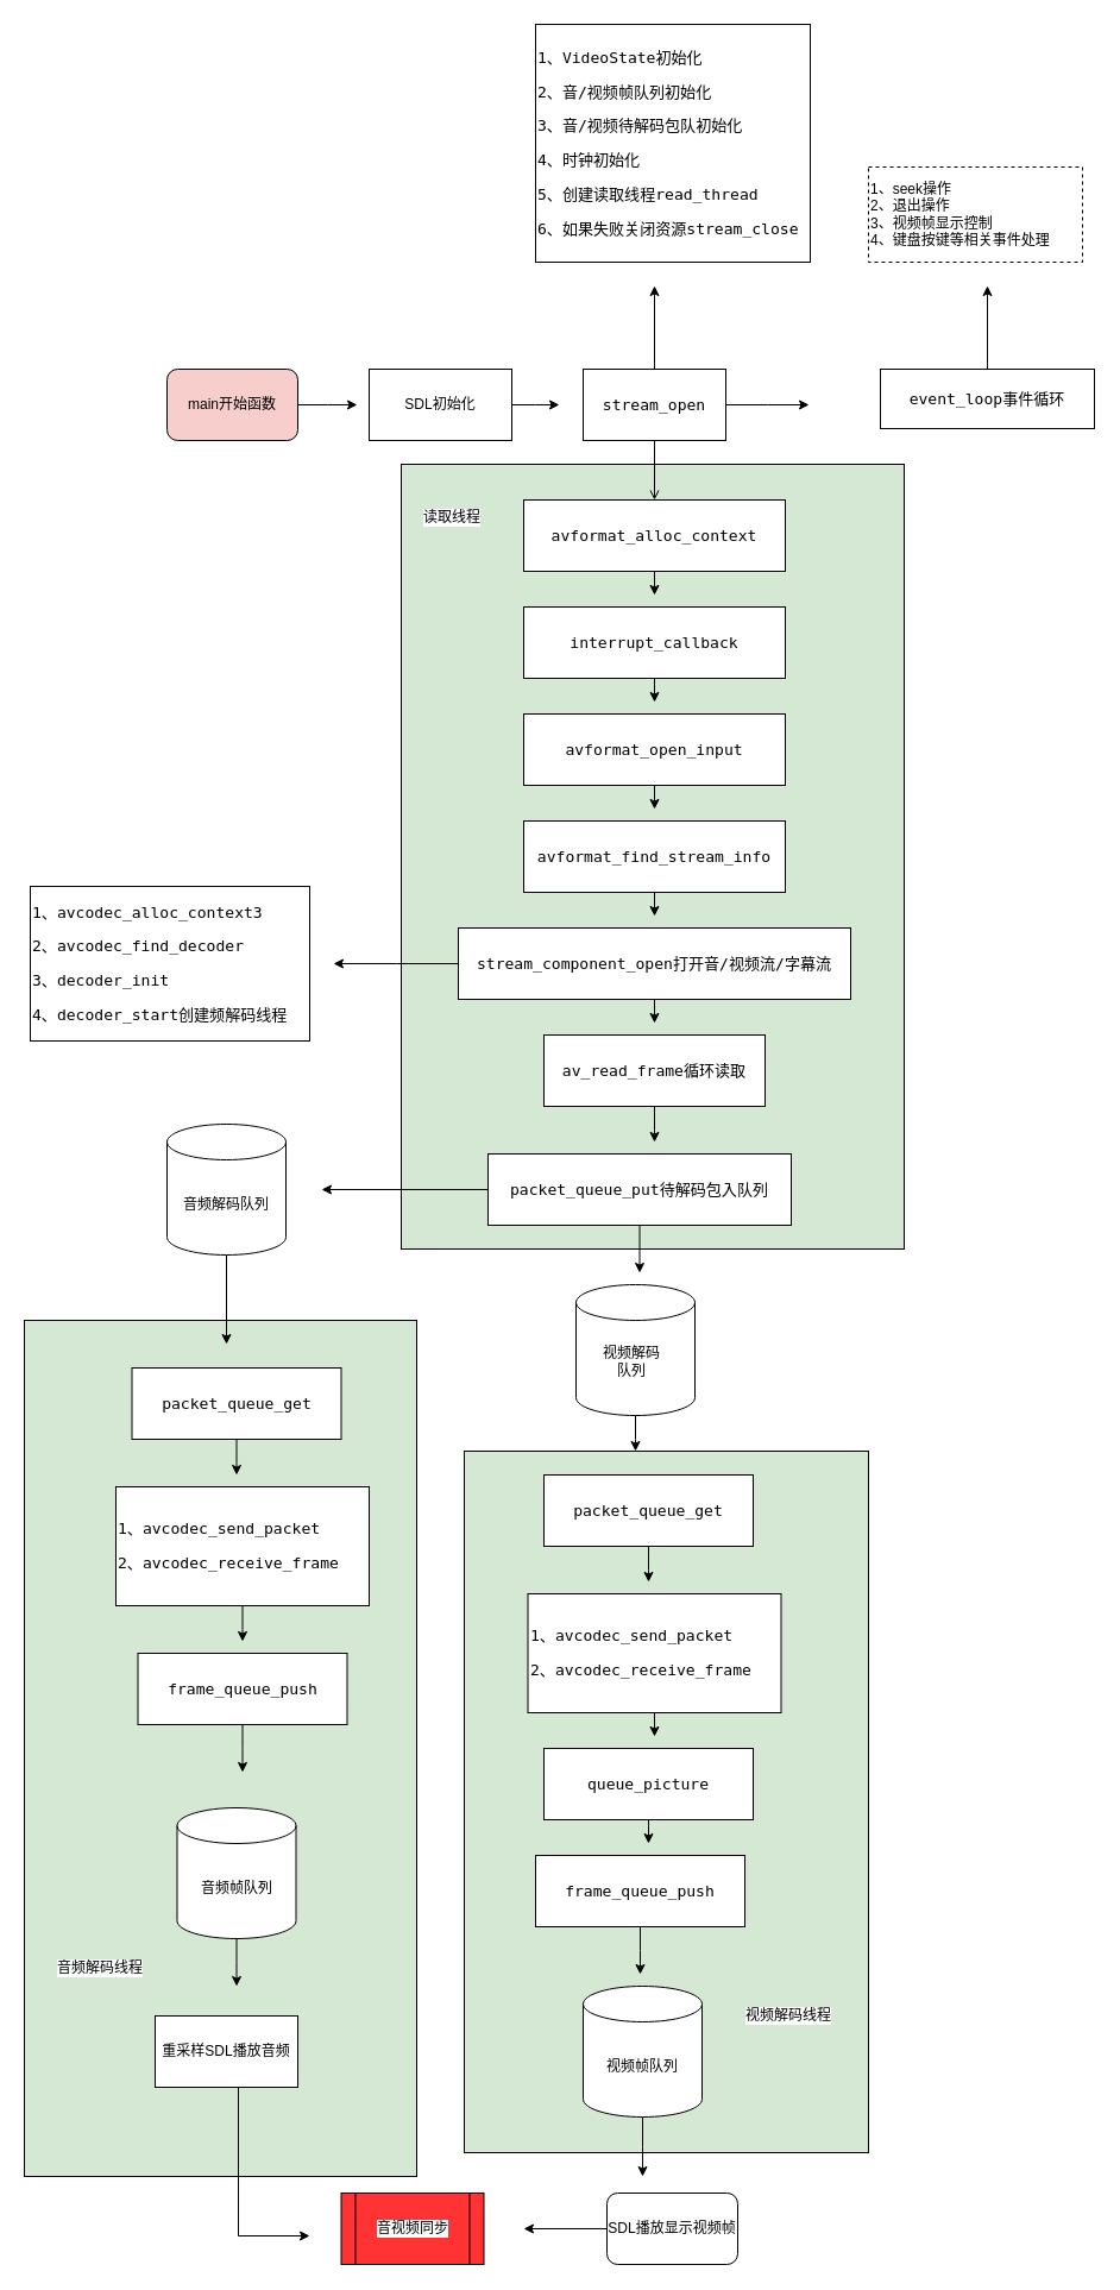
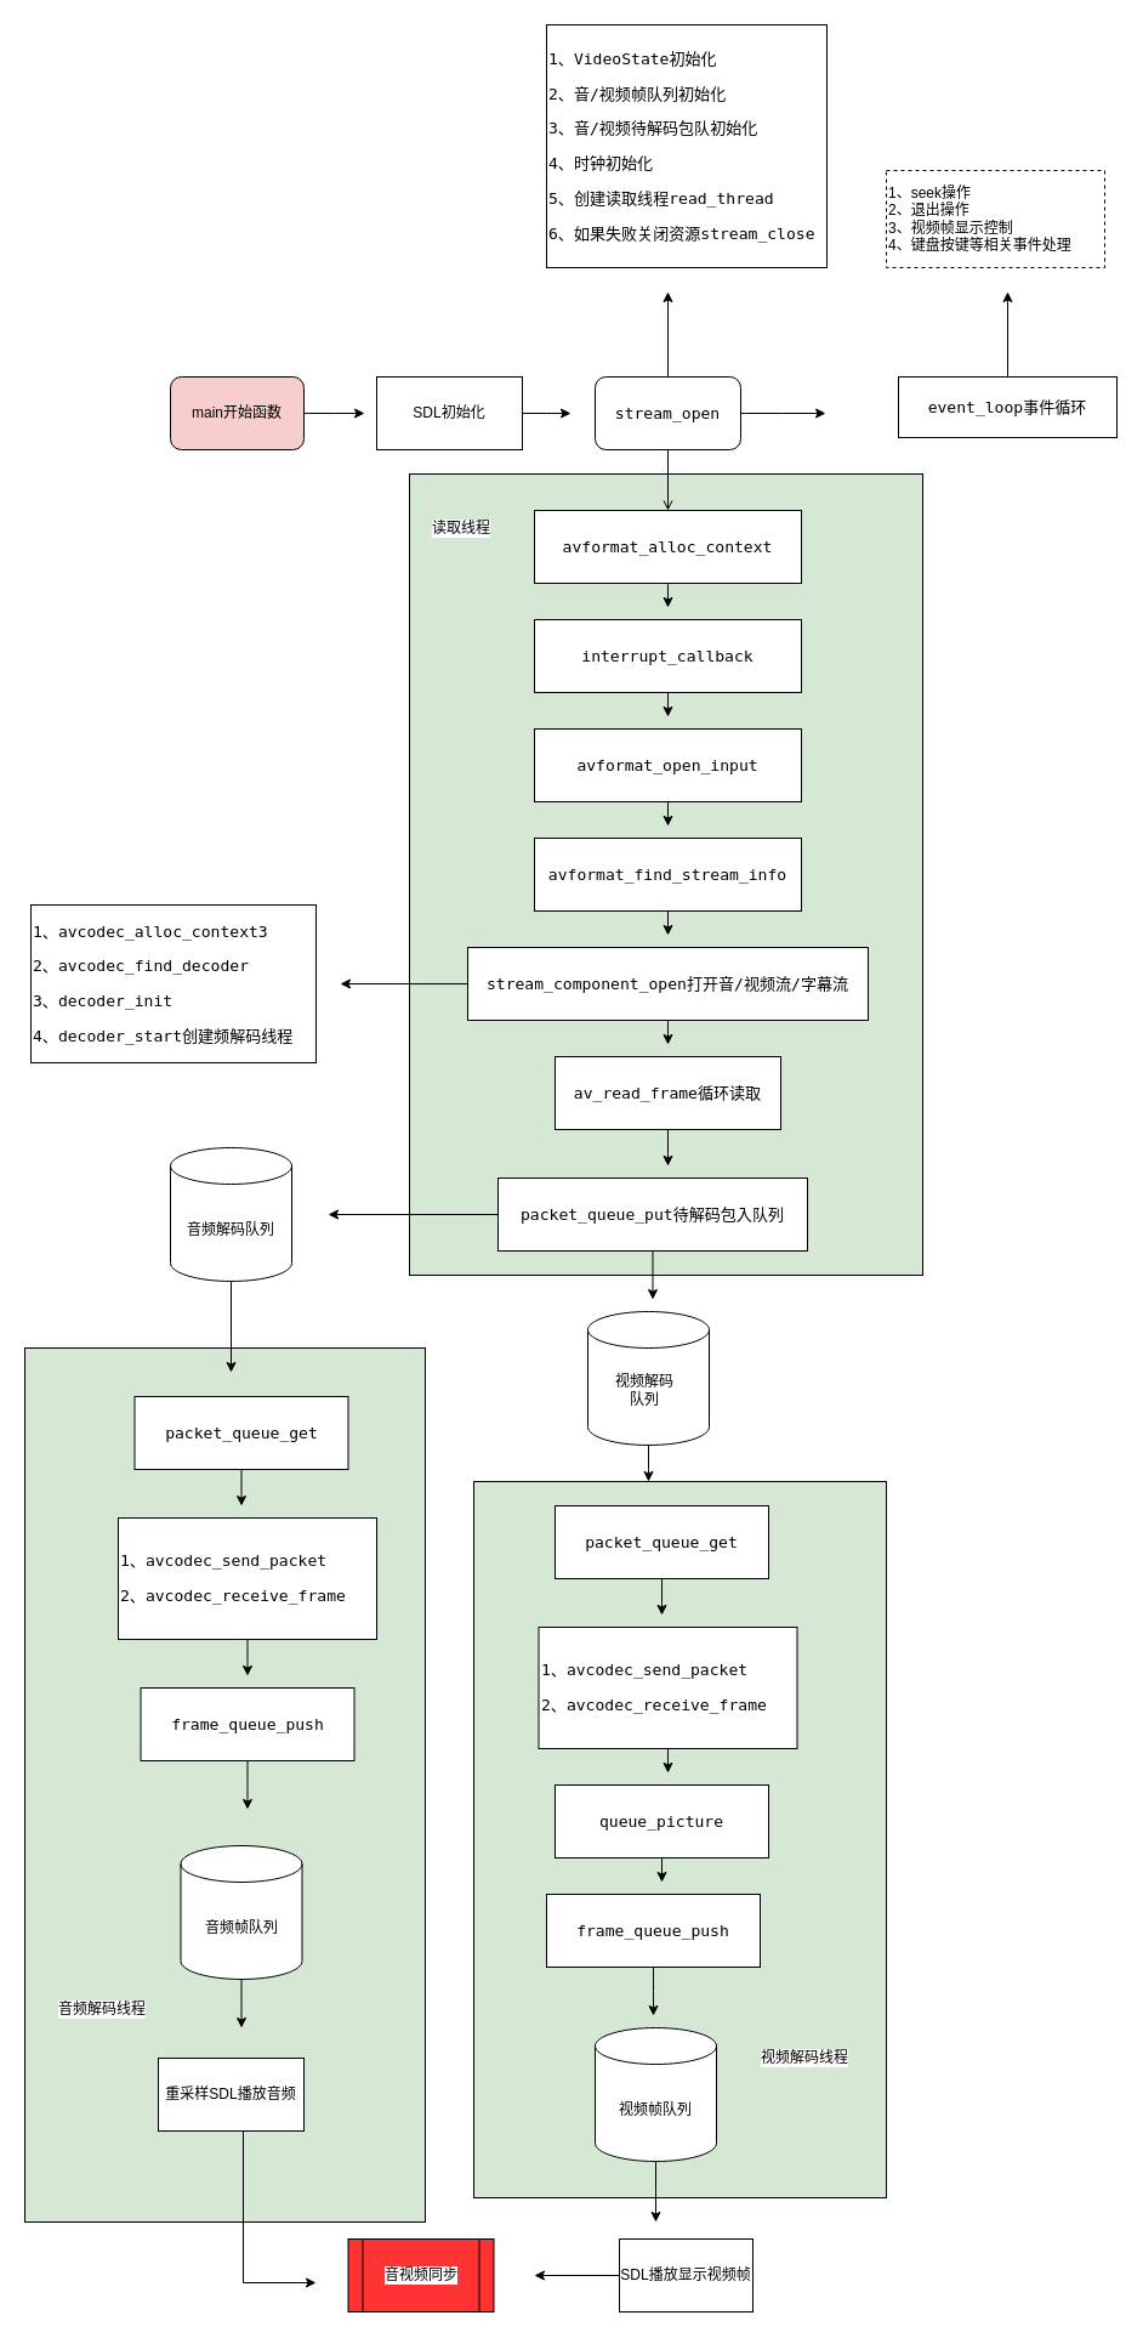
- <mxCell id="12" value="&lt;pre style=&quot;font-family: &amp;#34;jetbrains mono&amp;#34; , monospace ; font-size: 9.8pt&quot;&gt;&lt;span style=&quot;background-color: rgb(255 , 255 , 255)&quot;&gt;stream_open&lt;/span&gt;&lt;/pre&gt;" style="rounded=0;whiteSpace=wrap;html=1;" vertex="1" parent="1"><mxGeometry x="490" y="310" width="120" height="60" as="geometry" /></mxCell>
+ <mxCell id="12" value="&lt;pre style=&quot;font-family: &amp;#34;jetbrains mono&amp;#34; , monospace ; font-size: 9.8pt&quot;&gt;&lt;span style=&quot;background-color: rgb(255 , 255 , 255)&quot;&gt;stream_open&lt;/span&gt;&lt;/pre&gt;" style="whiteSpace=wrap;html=1;rounded=1;" vertex="1" parent="1"><mxGeometry x="490" y="310" width="120" height="60" as="geometry" /></mxCell>
- <mxCell id="60" value="SDL播放显示视频帧" style="whiteSpace=wrap;html=1;labelBackgroundColor=#FFFFFF;fontColor=#000000;rounded=1;" vertex="1" parent="1"><mxGeometry x="510" y="1844" width="110" height="60" as="geometry" /></mxCell>
+ <mxCell id="60" value="SDL播放显示视频帧" style="rounded=0;whiteSpace=wrap;html=1;labelBackgroundColor=#FFFFFF;fontColor=#000000;" vertex="1" parent="1"><mxGeometry x="510" y="1844" width="110" height="60" as="geometry" /></mxCell>
